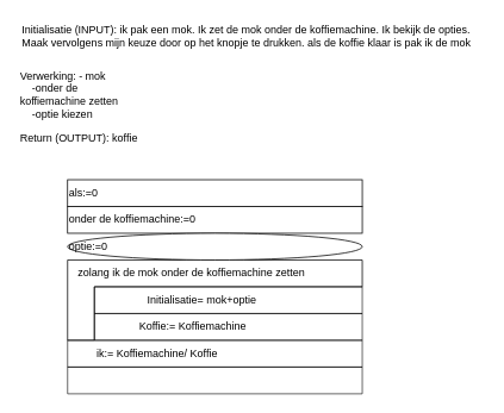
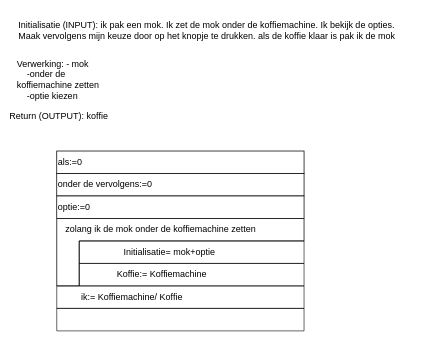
- <mxCell id="16" value="Return (OUTPUT): koffie" style="text;whiteSpace=wrap;html=1;" vertex="1" parent="1"><mxGeometry x="20" y="141" width="160" height="30" as="geometry" /></mxCell>
+ <mxCell id="16" value="Return (OUTPUT): koffie" style="text;whiteSpace=wrap;html=1;" vertex="1" parent="1"><mxGeometry x="10" y="141" width="160" height="30" as="geometry" /></mxCell>
- <mxCell id="4" value="onder de koffiemachine:=0" style="rounded=0;whiteSpace=wrap;html=1;align=left;" vertex="1" parent="1"><mxGeometry x="75" y="231" width="330" height="30" as="geometry" /></mxCell>
+ <mxCell id="4" value="onder de vervolgens:=0" style="rounded=0;whiteSpace=wrap;html=1;align=left;" vertex="1" parent="1"><mxGeometry x="75" y="231" width="330" height="30" as="geometry" /></mxCell>
- <mxCell id="5" value="optie:=0" style="ellipse;whiteSpace=wrap;html=1;align=left;" vertex="1" parent="1"><mxGeometry x="75" y="261" width="330" height="30" as="geometry" /></mxCell>
+ <mxCell id="5" value="optie:=0" style="rounded=0;whiteSpace=wrap;html=1;align=left;" vertex="1" parent="1"><mxGeometry x="75" y="261" width="330" height="30" as="geometry" /></mxCell>
